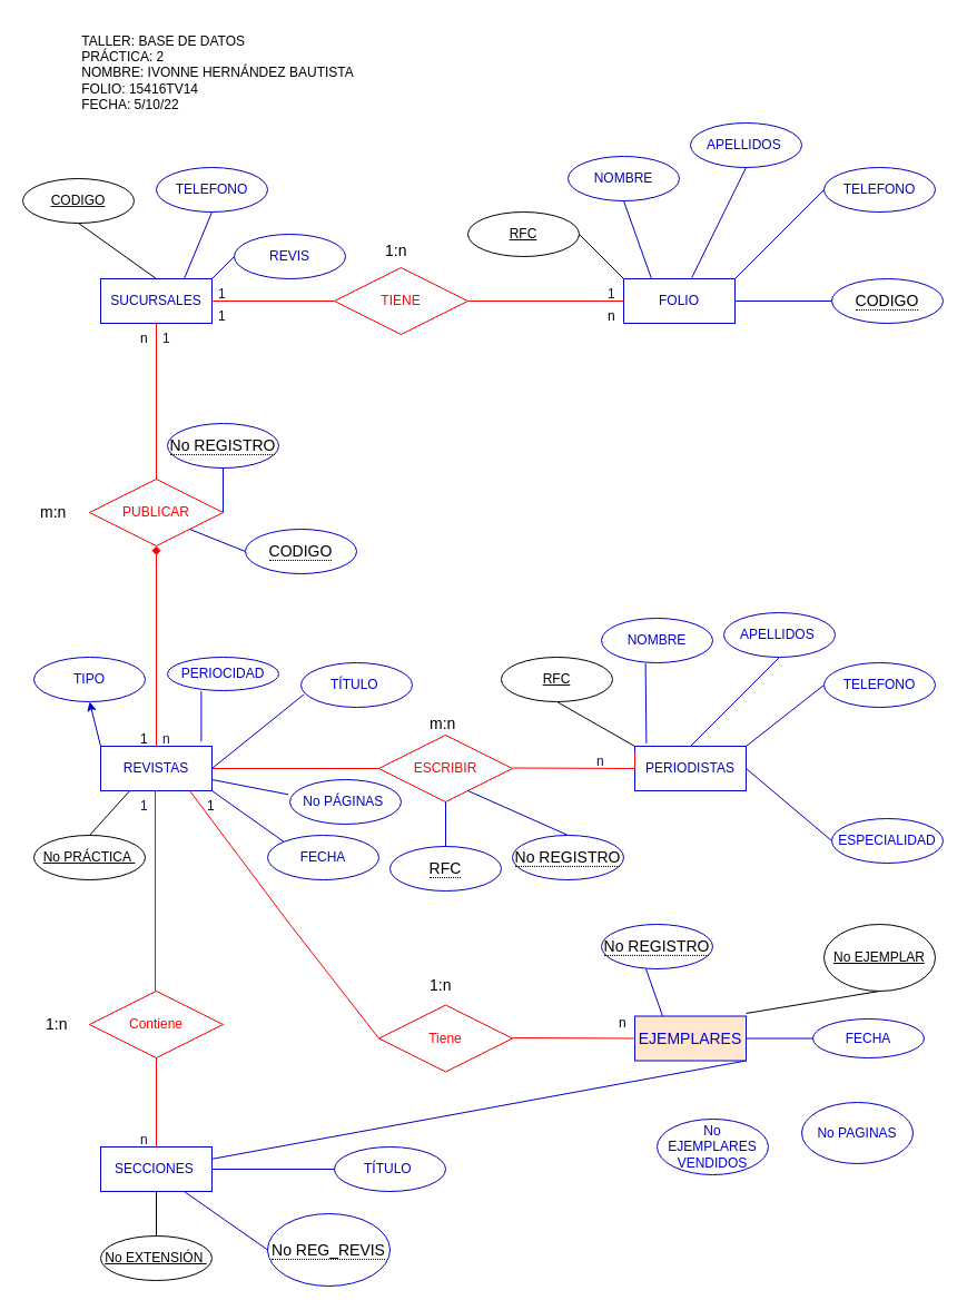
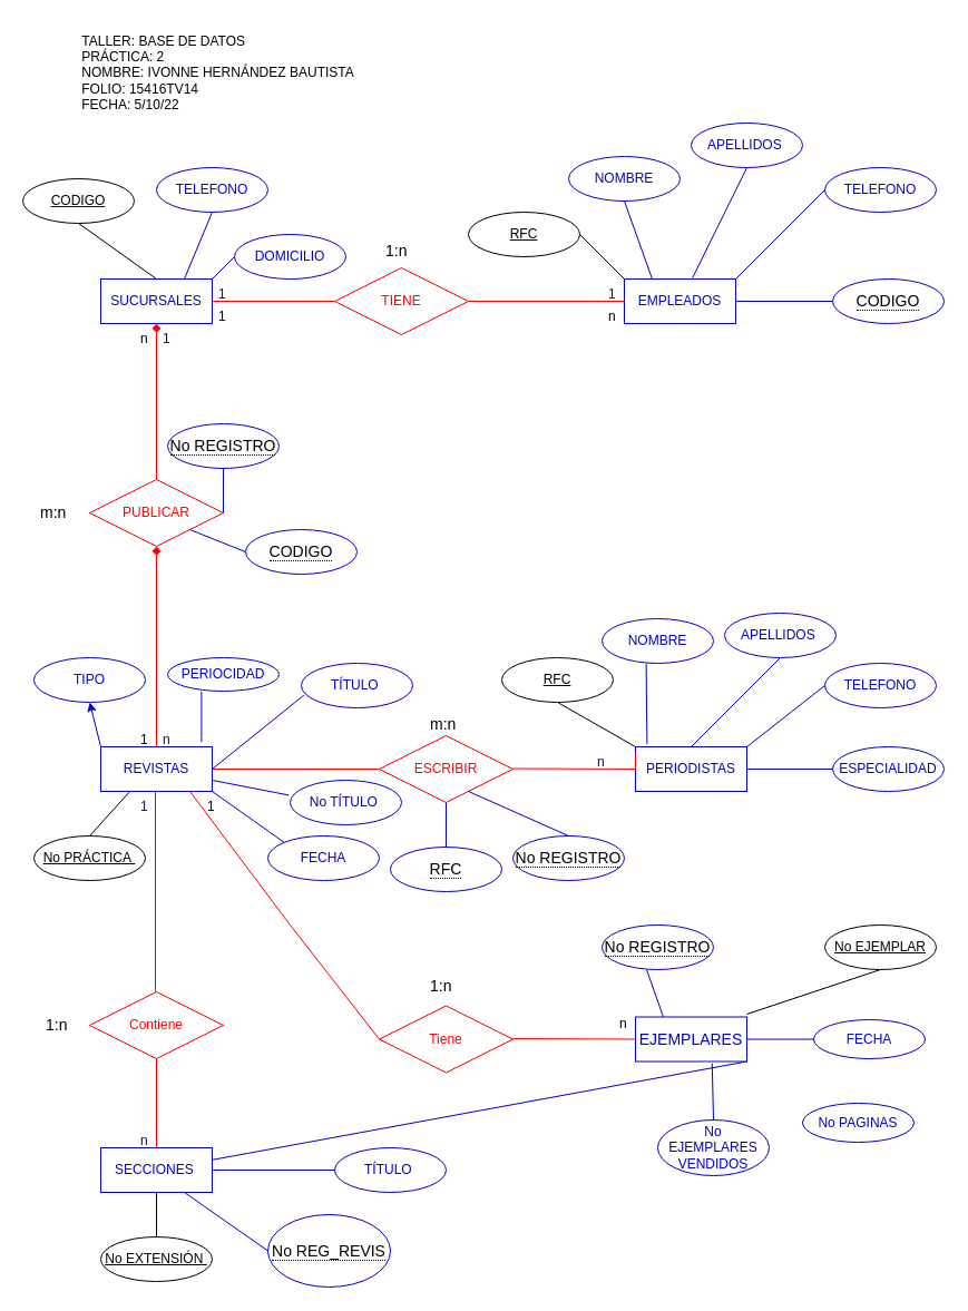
- <mxCell id="21" value="&lt;font color=&quot;#0000cc&quot;&gt;REVIS&lt;/font&gt;" style="ellipse;whiteSpace=wrap;html=1;align=center;strokeColor=#0000CC;fontColor=#000000;" parent="1" vertex="1"><mxGeometry x="210" y="210" width="100" height="40" as="geometry" /></mxCell>
+ <mxCell id="21" value="&lt;font color=&quot;#0000cc&quot;&gt;DOMICILIO&lt;/font&gt;" style="ellipse;whiteSpace=wrap;html=1;align=center;strokeColor=#0000CC;fontColor=#000000;" parent="1" vertex="1"><mxGeometry x="210" y="210" width="100" height="40" as="geometry" /></mxCell>
- <mxCell id="3" value="&lt;font color=&quot;#0000cc&quot;&gt;FOLIO&lt;/font&gt;" style="whiteSpace=wrap;html=1;align=center;strokeColor=#0000CC;" parent="1" vertex="1"><mxGeometry x="560" y="250" width="100" height="40" as="geometry" /></mxCell>
+ <mxCell id="3" value="&lt;font color=&quot;#0000cc&quot;&gt;EMPLEADOS&lt;/font&gt;" style="whiteSpace=wrap;html=1;align=center;strokeColor=#0000CC;" parent="1" vertex="1"><mxGeometry x="560" y="250" width="100" height="40" as="geometry" /></mxCell>
- <mxCell id="10" value="" style="endArrow=none;html=1;rounded=0;entryX=0.5;entryY=1;entryDx=0;entryDy=0;exitX=0.5;exitY=0;exitDx=0;exitDy=0;strokeColor=#FF0000;" parent="1" source="6" target="2" edge="1"><mxGeometry relative="1" as="geometry"><mxPoint x="60" y="370" as="sourcePoint" /><mxPoint x="220" y="370" as="targetPoint" /></mxGeometry></mxCell>
+ <mxCell id="10" value="" style="endArrow=diamond;html=1;rounded=0;entryX=0.5;entryY=1;entryDx=0;entryDy=0;exitX=0.5;exitY=0;exitDx=0;exitDy=0;strokeColor=#FF0000;" parent="1" source="6" target="2" edge="1"><mxGeometry relative="1" as="geometry"><mxPoint x="60" y="370" as="sourcePoint" /><mxPoint x="220" y="370" as="targetPoint" /></mxGeometry></mxCell>
- <mxCell id="34" value="&lt;font color=&quot;#0000cc&quot;&gt;No PÁGINAS&amp;nbsp;&lt;/font&gt;" style="ellipse;whiteSpace=wrap;html=1;align=center;strokeColor=#0000CC;fontColor=#000000;" parent="1" vertex="1"><mxGeometry x="260" y="700" width="100" height="40" as="geometry" /></mxCell>
+ <mxCell id="34" value="&lt;font color=&quot;#0000cc&quot;&gt;No TÍTULO&amp;nbsp;&lt;/font&gt;" style="ellipse;whiteSpace=wrap;html=1;align=center;strokeColor=#0000CC;fontColor=#000000;" parent="1" vertex="1"><mxGeometry x="260" y="700" width="100" height="40" as="geometry" /></mxCell>
- <mxCell id="29" value="&lt;font color=&quot;#0000cc&quot;&gt;ESPECIALIDAD&lt;/font&gt;" style="ellipse;whiteSpace=wrap;html=1;align=center;strokeColor=#0000CC;fontColor=#000000;" parent="1" vertex="1"><mxGeometry x="747" y="735" width="100" height="40" as="geometry" /></mxCell>
+ <mxCell id="29" value="&lt;font color=&quot;#0000cc&quot;&gt;ESPECIALIDAD&lt;/font&gt;" style="ellipse;whiteSpace=wrap;html=1;align=center;strokeColor=#0000CC;fontColor=#000000;" parent="1" vertex="1"><mxGeometry x="747" y="670" width="100" height="40" as="geometry" /></mxCell>
- <mxCell id="79" value="No EJEMPLAR" style="ellipse;whiteSpace=wrap;html=1;align=center;fontStyle=4;strokeColor=#000000;fontColor=#000000;" parent="1" vertex="1"><mxGeometry x="740" y="830" width="100" height="60" as="geometry" /></mxCell>
+ <mxCell id="79" value="No EJEMPLAR" style="ellipse;whiteSpace=wrap;html=1;align=center;fontStyle=4;strokeColor=#000000;fontColor=#000000;" parent="1" vertex="1"><mxGeometry x="740" y="830" width="100" height="40" as="geometry" /></mxCell>
- <mxCell id="93" value="&lt;font color=&quot;#0000cc&quot;&gt;EJEMPLARES&lt;/font&gt;" style="whiteSpace=wrap;html=1;align=center;strokeColor=#0000CC;fontSize=14;fontColor=#FF0000;fillColor=#ffe6cc;" parent="1" vertex="1"><mxGeometry x="570" y="912.5" width="100" height="40" as="geometry" /></mxCell>
+ <mxCell id="93" value="&lt;font color=&quot;#0000cc&quot;&gt;EJEMPLARES&lt;/font&gt;" style="whiteSpace=wrap;html=1;align=center;strokeColor=#0000CC;fontSize=14;fontColor=#FF0000;" parent="1" vertex="1"><mxGeometry x="570" y="912.5" width="100" height="40" as="geometry" /></mxCell>
+ <mxCell id="92" value="" style="endArrow=none;html=1;rounded=0;strokeColor=#0000CC;fontColor=#0000CC;exitX=0.688;exitY=1.045;exitDx=0;exitDy=0;entryX=0.5;entryY=0;entryDx=0;entryDy=0;exitPerimeter=0;" parent="1" source="93" target="89" edge="1"><mxGeometry relative="1" as="geometry"><mxPoint x="540" y="950" as="sourcePoint" /><mxPoint x="590" y="987.5" as="targetPoint" /></mxGeometry></mxCell>
- <mxCell id="88" value="&lt;font color=&quot;#0000cc&quot;&gt;No PAGINAS&lt;/font&gt;" style="ellipse;whiteSpace=wrap;html=1;align=center;strokeColor=#0000CC;fontColor=#000000;" parent="1" vertex="1"><mxGeometry x="720" y="990" width="100" height="55" as="geometry" /></mxCell>
+ <mxCell id="88" value="&lt;font color=&quot;#0000cc&quot;&gt;No PAGINAS&lt;/font&gt;" style="ellipse;whiteSpace=wrap;html=1;align=center;strokeColor=#0000CC;fontColor=#000000;" parent="1" vertex="1"><mxGeometry x="720" y="990" width="100" height="35" as="geometry" /></mxCell>
